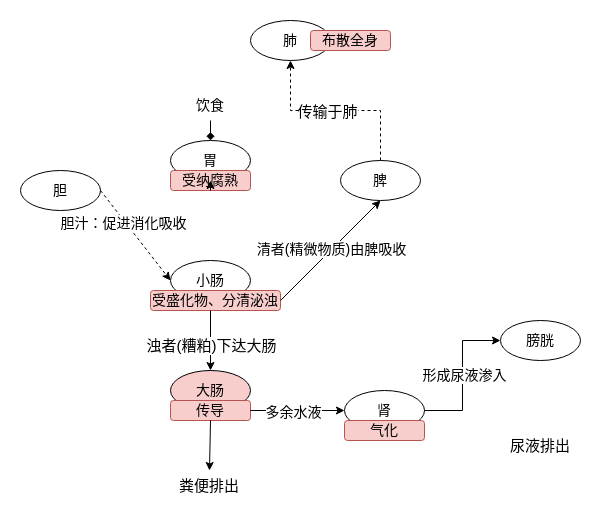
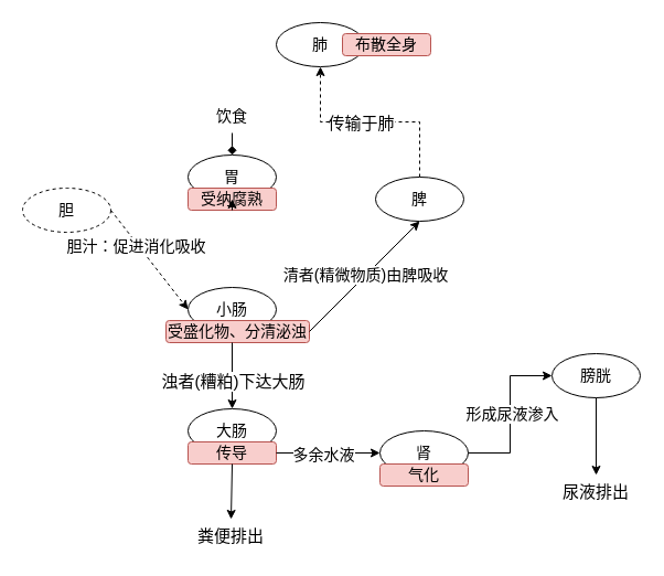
- <mxCell id="38" value="胆" style="ellipse;whiteSpace=wrap;html=1;fontSize=14;" vertex="1" parent="1"><mxGeometry x="20" y="170" width="80" height="40" as="geometry" /></mxCell>
+ <mxCell id="38" value="胆" style="ellipse;whiteSpace=wrap;html=1;fontSize=14;dashed=1;" vertex="1" parent="1"><mxGeometry x="20" y="170" width="80" height="40" as="geometry" /></mxCell>
- <mxCell id="21" value="大肠" style="ellipse;whiteSpace=wrap;html=1;fontSize=14;fillColor=#f8cecc;" vertex="1" parent="20"><mxGeometry width="80" height="40" as="geometry" /></mxCell>
+ <mxCell id="21" value="大肠" style="ellipse;whiteSpace=wrap;html=1;fontSize=14;" vertex="1" parent="20"><mxGeometry width="80" height="40" as="geometry" /></mxCell>
+ <mxCell id="36" value="" style="endArrow=classic;html=1;rounded=0;exitX=0.5;exitY=1;exitDx=0;exitDy=0;entryX=0.5;entryY=0;entryDx=0;entryDy=0;" edge="1" parent="1" source="33" target="37"><mxGeometry width="50" height="50" relative="1" as="geometry"><mxPoint x="580" y="410" as="sourcePoint" /><mxPoint x="540" y="430" as="targetPoint" /></mxGeometry></mxCell>
